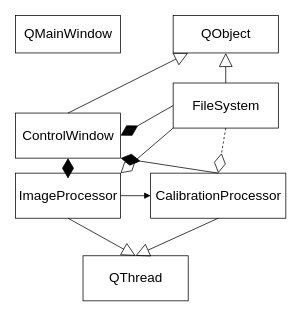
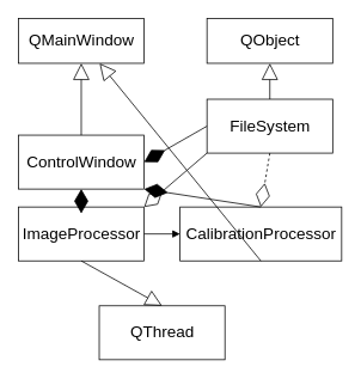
- <mxCell id="4" value="" style="endArrow=block;endSize=16;endFill=0;html=1;rounded=0;fontSize=18;exitX=0.5;exitY=0;exitDx=0;exitDy=0;" edge="1" parent="1" source="2" target="6"><mxGeometry width="160" relative="1" as="geometry"><mxPoint x="310" y="270" as="sourcePoint" /><mxPoint x="470" y="270" as="targetPoint" /></mxGeometry></mxCell>
+ <mxCell id="4" value="" style="endArrow=block;endSize=16;endFill=0;html=1;rounded=0;fontSize=18;entryX=0.5;entryY=1;entryDx=0;entryDy=0;exitX=0.5;exitY=0;exitDx=0;exitDy=0;" edge="1" parent="1" source="2" target="3"><mxGeometry width="160" relative="1" as="geometry"><mxPoint x="310" y="270" as="sourcePoint" /><mxPoint x="470" y="270" as="targetPoint" /></mxGeometry></mxCell>
- <mxCell id="13" value="" style="endArrow=block;endSize=16;endFill=0;html=1;rounded=0;fontSize=18;exitX=0.5;exitY=1;exitDx=0;exitDy=0;entryX=0.5;entryY=0;entryDx=0;entryDy=0;" edge="1" parent="1" source="10" target="12"><mxGeometry width="160" relative="1" as="geometry"><mxPoint x="580" y="410" as="sourcePoint" /><mxPoint x="740" y="410" as="targetPoint" /></mxGeometry></mxCell>
+ <mxCell id="13" value="" style="endArrow=block;endSize=16;endFill=0;html=1;rounded=0;fontSize=18;exitX=0.5;exitY=1;exitDx=0;exitDy=0;" edge="1" parent="1" source="10" target="3"><mxGeometry width="160" relative="1" as="geometry"><mxPoint x="580" y="410" as="sourcePoint" /><mxPoint x="740" y="410" as="targetPoint" /></mxGeometry></mxCell>
